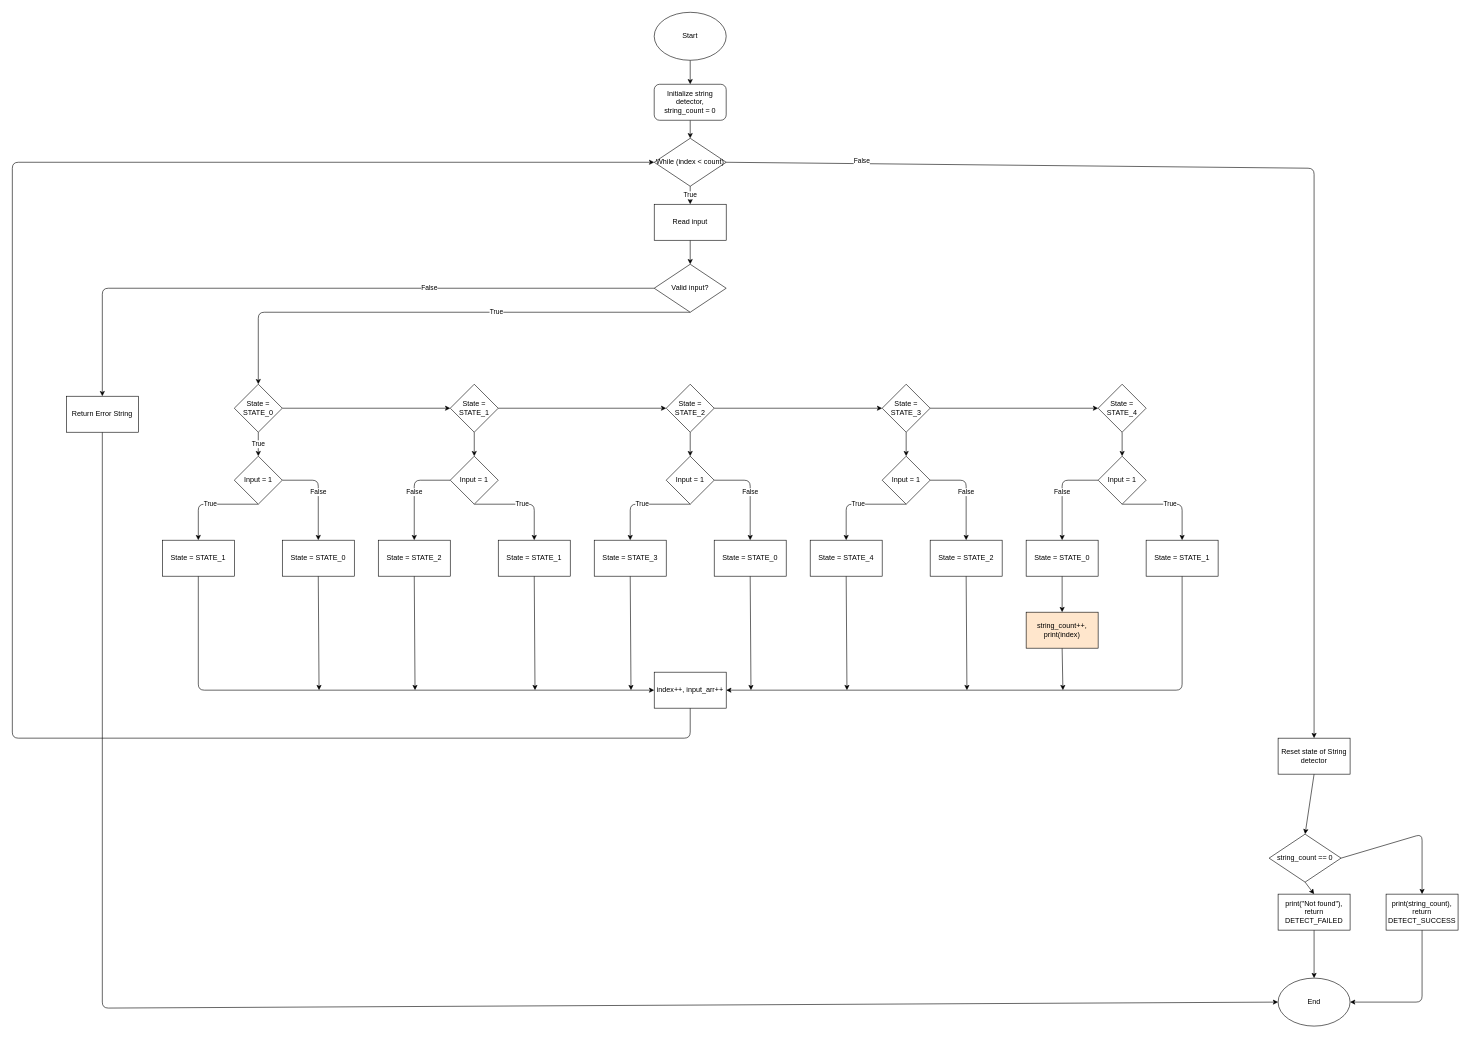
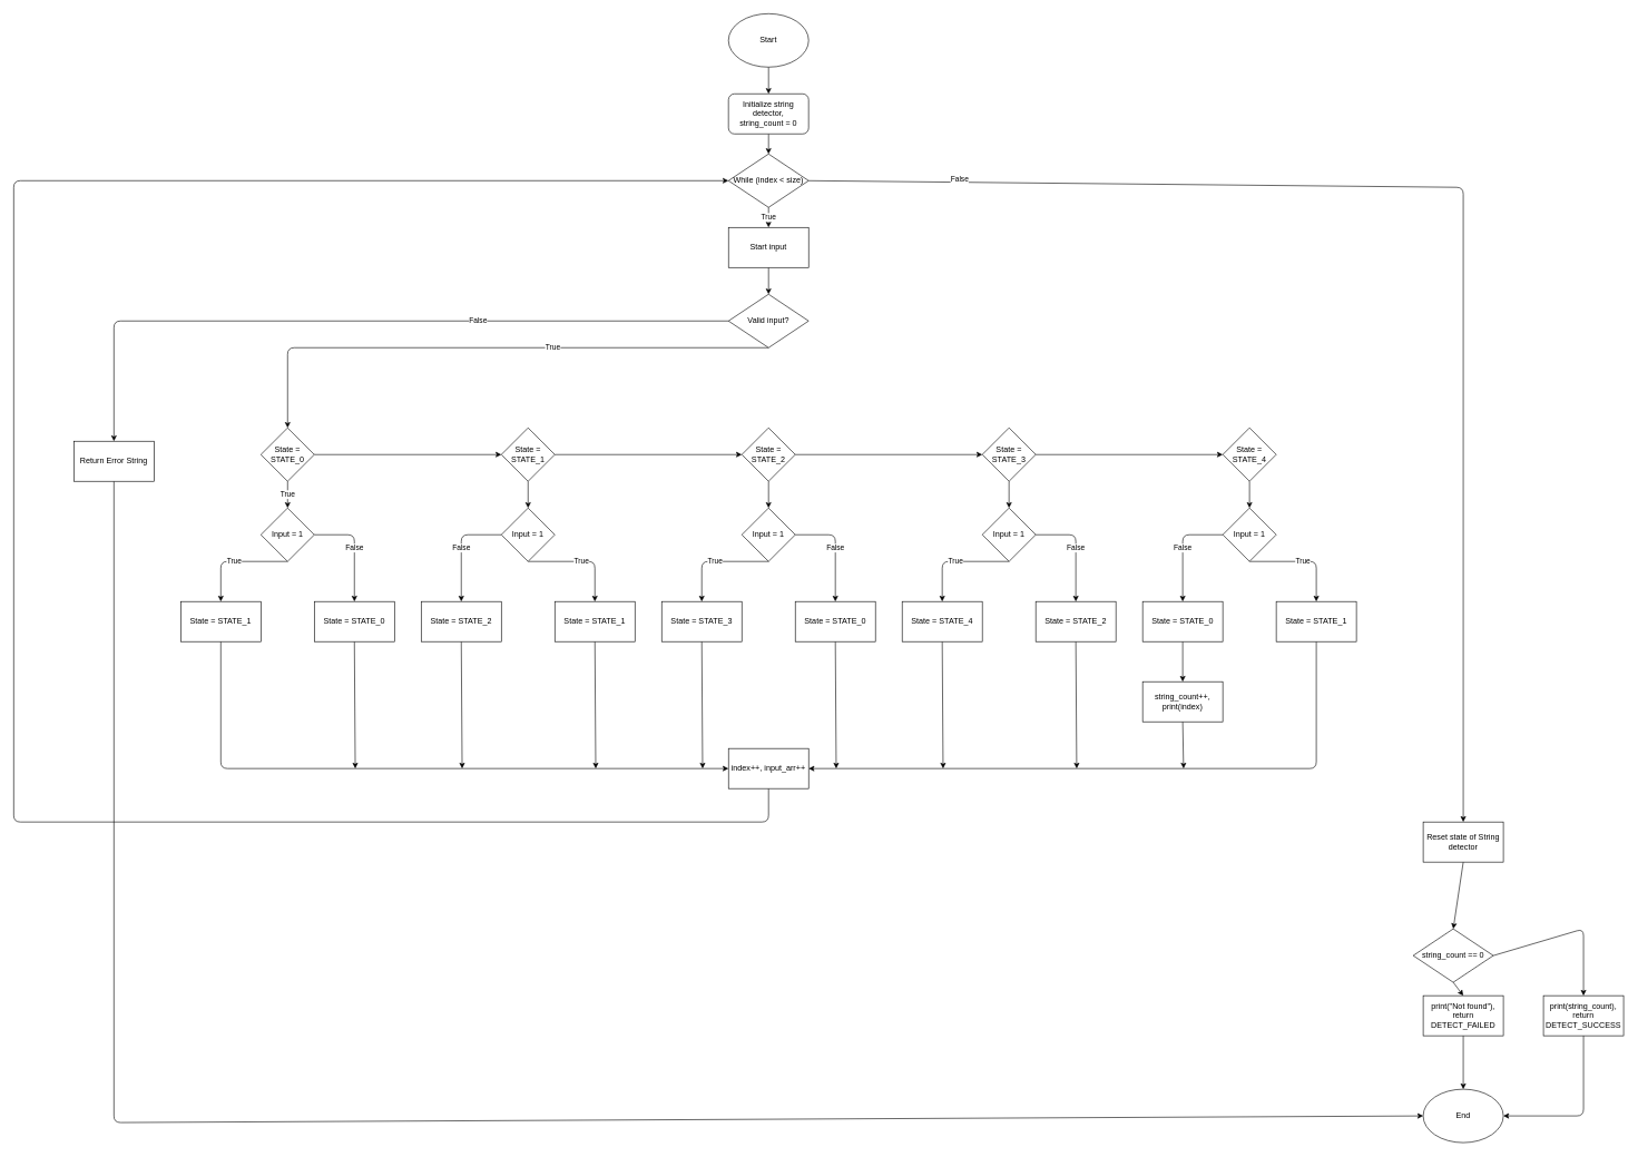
- <mxCell id="23" value="While (index &amp;lt; count)" style="rhombus;whiteSpace=wrap;html=1;" vertex="1" parent="1"><mxGeometry x="1090" y="230" width="120" height="80" as="geometry" /></mxCell>
+ <mxCell id="23" value="While (index &amp;lt; size)" style="rhombus;whiteSpace=wrap;html=1;" vertex="1" parent="1"><mxGeometry x="1090" y="230" width="120" height="80" as="geometry" /></mxCell>
- <mxCell id="7" value="Read input" style="rounded=0;whiteSpace=wrap;html=1;" vertex="1" parent="1"><mxGeometry x="1090" y="340" width="120" height="60" as="geometry" /></mxCell>
+ <mxCell id="7" value="Start input" style="rounded=0;whiteSpace=wrap;html=1;" vertex="1" parent="1"><mxGeometry x="1090" y="340" width="120" height="60" as="geometry" /></mxCell>
- <mxCell id="68" value="string_count++,&lt;br&gt;print(index)" style="rounded=0;whiteSpace=wrap;html=1;fillColor=#ffe6cc;" vertex="1" parent="1"><mxGeometry x="1710" y="1020" width="120" height="60" as="geometry" /></mxCell>
+ <mxCell id="68" value="string_count++,&lt;br&gt;print(index)" style="rounded=0;whiteSpace=wrap;html=1;" vertex="1" parent="1"><mxGeometry x="1710" y="1020" width="120" height="60" as="geometry" /></mxCell>
